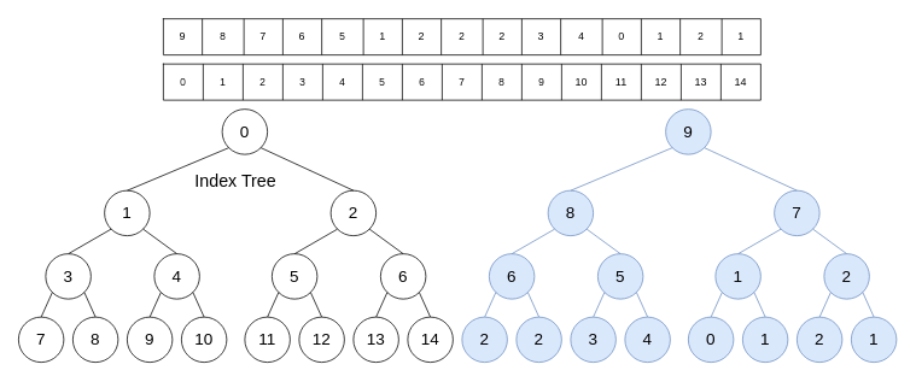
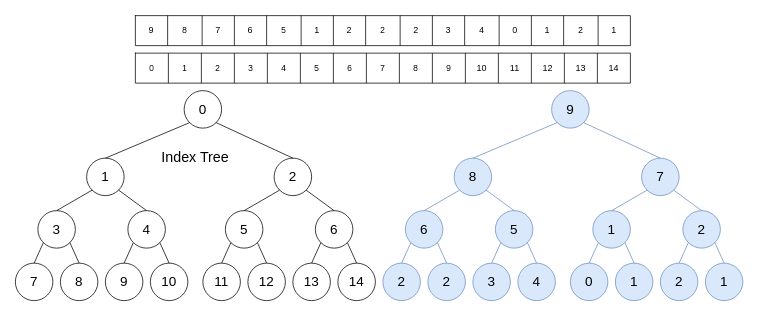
- <mxCell id="90" value="&lt;font style=&quot;font-size: 19px&quot;&gt;Index Tree&lt;/font&gt;" style="text;html=1;strokeColor=none;fillColor=none;align=center;verticalAlign=middle;whiteSpace=wrap;rounded=0;" vertex="1" parent="1"><mxGeometry x="210" y="180" width="100" height="40" as="geometry" /></mxCell>
+ <mxCell id="90" value="&lt;font style=&quot;font-size: 19px&quot;&gt;Index Tree&lt;/font&gt;" style="text;html=1;strokeColor=none;fillColor=none;align=center;verticalAlign=middle;whiteSpace=wrap;rounded=0;" vertex="1" parent="1"><mxGeometry x="210" y="190" width="100" height="40" as="geometry" /></mxCell>
